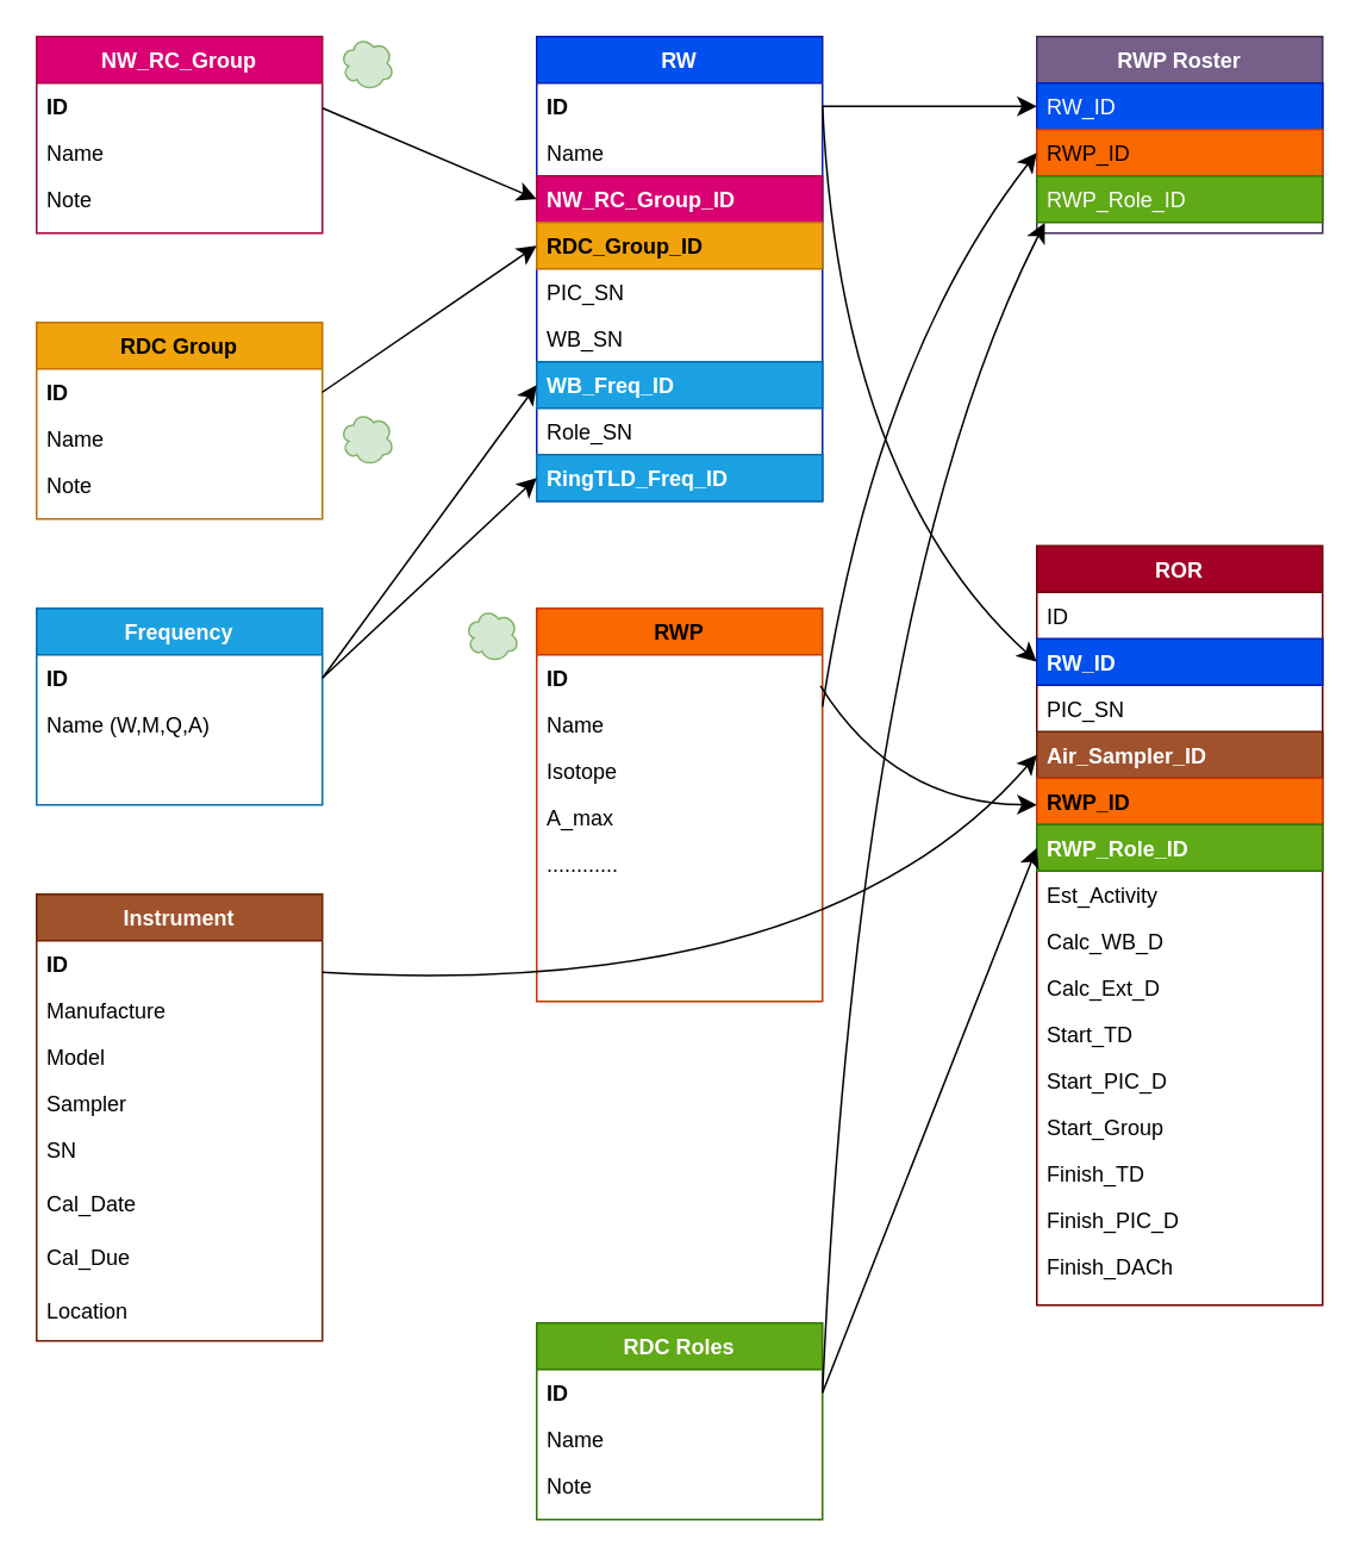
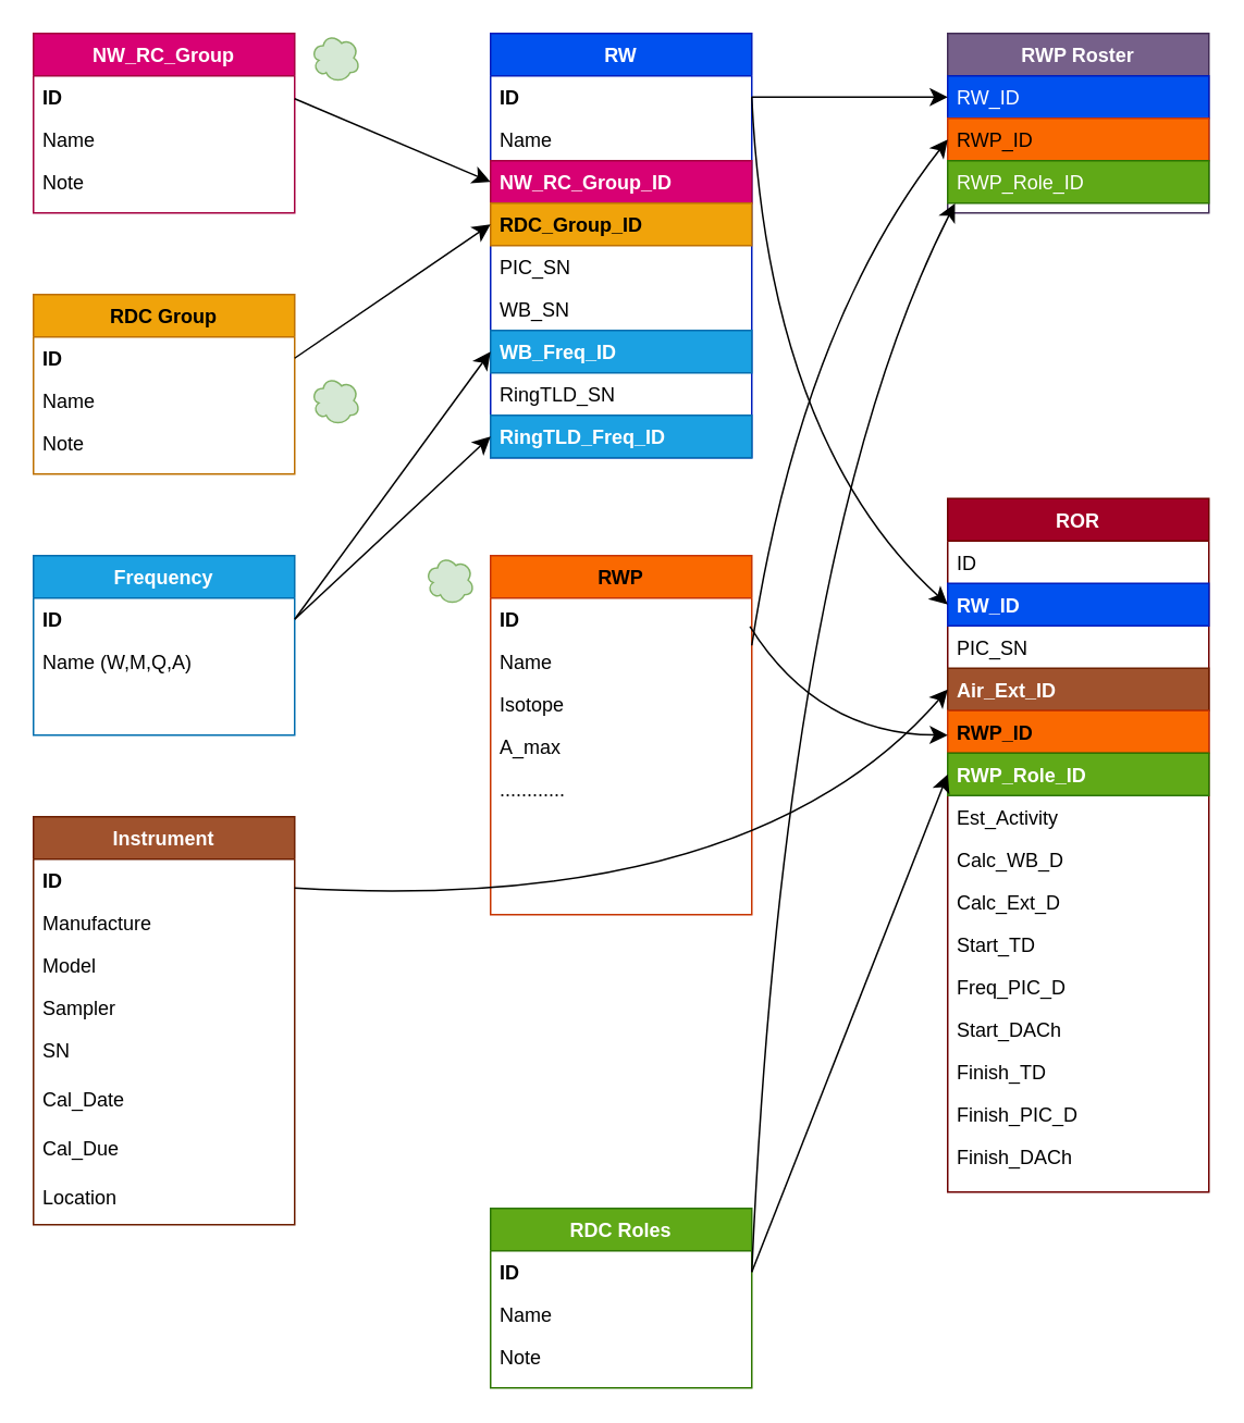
- <mxCell id="10" value="Role_SN" style="text;align=left;verticalAlign=top;spacingLeft=4;spacingRight=4;overflow=hidden;rotatable=0;points=[[0,0.5],[1,0.5]];portConstraint=eastwest;" parent="2" vertex="1"><mxGeometry y="208" width="160" height="26" as="geometry" /></mxCell>
+ <mxCell id="10" value="RingTLD_SN" style="text;align=left;verticalAlign=top;spacingLeft=4;spacingRight=4;overflow=hidden;rotatable=0;points=[[0,0.5],[1,0.5]];portConstraint=eastwest;" parent="2" vertex="1"><mxGeometry y="208" width="160" height="26" as="geometry" /></mxCell>
- <mxCell id="57" value="Air_Sampler_ID" style="text;align=left;verticalAlign=top;spacingLeft=4;spacingRight=4;overflow=hidden;rotatable=0;points=[[0,0.5],[1,0.5]];portConstraint=eastwest;fillColor=#a0522d;strokeColor=#6D1F00;fontColor=#ffffff;fontStyle=1" parent="53" vertex="1"><mxGeometry y="104" width="160" height="26" as="geometry" /></mxCell>
+ <mxCell id="57" value="Air_Ext_ID" style="text;align=left;verticalAlign=top;spacingLeft=4;spacingRight=4;overflow=hidden;rotatable=0;points=[[0,0.5],[1,0.5]];portConstraint=eastwest;fillColor=#a0522d;strokeColor=#6D1F00;fontColor=#ffffff;fontStyle=1" parent="53" vertex="1"><mxGeometry y="104" width="160" height="26" as="geometry" /></mxCell>
- <mxCell id="64" value="Start_PIC_D" style="text;align=left;verticalAlign=top;spacingLeft=4;spacingRight=4;overflow=hidden;rotatable=0;points=[[0,0.5],[1,0.5]];portConstraint=eastwest;" parent="53" vertex="1"><mxGeometry y="286" width="160" height="26" as="geometry" /></mxCell>
+ <mxCell id="64" value="Freq_PIC_D" style="text;align=left;verticalAlign=top;spacingLeft=4;spacingRight=4;overflow=hidden;rotatable=0;points=[[0,0.5],[1,0.5]];portConstraint=eastwest;" parent="53" vertex="1"><mxGeometry y="286" width="160" height="26" as="geometry" /></mxCell>
- <mxCell id="65" value="Start_Group" style="text;align=left;verticalAlign=top;spacingLeft=4;spacingRight=4;overflow=hidden;rotatable=0;points=[[0,0.5],[1,0.5]];portConstraint=eastwest;" parent="53" vertex="1"><mxGeometry y="312" width="160" height="26" as="geometry" /></mxCell>
+ <mxCell id="65" value="Start_DACh" style="text;align=left;verticalAlign=top;spacingLeft=4;spacingRight=4;overflow=hidden;rotatable=0;points=[[0,0.5],[1,0.5]];portConstraint=eastwest;" parent="53" vertex="1"><mxGeometry y="312" width="160" height="26" as="geometry" /></mxCell>
